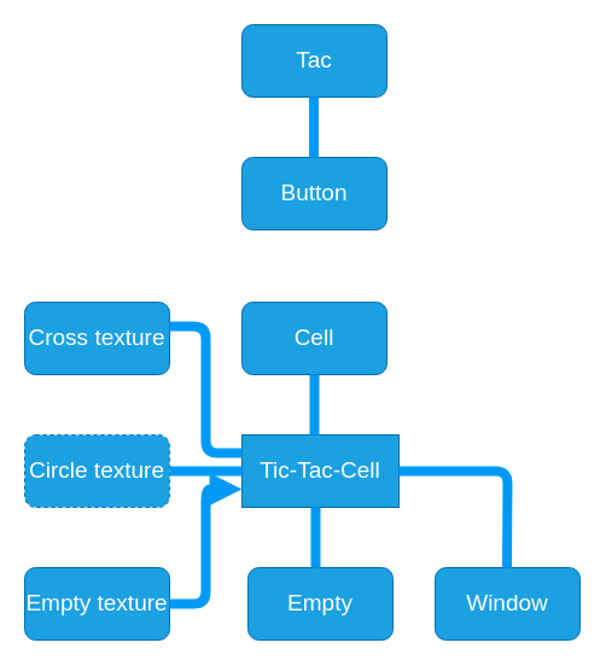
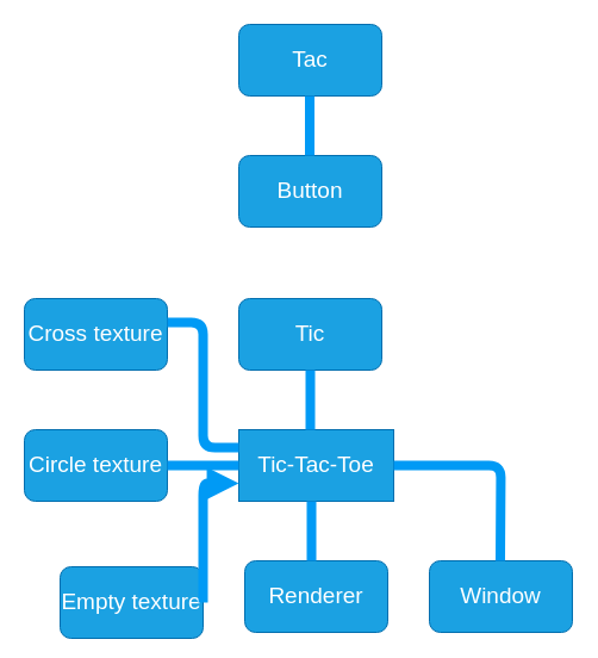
- <mxCell id="7" value="&lt;font style=&quot;font-size: 19px&quot;&gt;Cell&lt;/font&gt;" style="rounded=1;whiteSpace=wrap;html=1;fillColor=#1ba1e2;strokeColor=#006EAF;fontColor=#ffffff;" vertex="1" parent="1"><mxGeometry x="200" y="250" width="120" height="60" as="geometry" /></mxCell>
+ <mxCell id="7" value="&lt;font style=&quot;font-size: 19px&quot;&gt;Tic&lt;/font&gt;" style="rounded=1;whiteSpace=wrap;html=1;fillColor=#1ba1e2;strokeColor=#006EAF;fontColor=#ffffff;" vertex="1" parent="1"><mxGeometry x="200" y="250" width="120" height="60" as="geometry" /></mxCell>
- <mxCell id="13" value="&lt;font style=&quot;font-size: 19px&quot;&gt;Circle texture&lt;/font&gt;" style="rounded=1;whiteSpace=wrap;html=1;fillColor=#1ba1e2;strokeColor=#006EAF;fontColor=#ffffff;dashed=1;" vertex="1" parent="1"><mxGeometry x="20" y="360" width="120" height="60" as="geometry" /></mxCell>
+ <mxCell id="13" value="&lt;font style=&quot;font-size: 19px&quot;&gt;Circle texture&lt;/font&gt;" style="rounded=1;whiteSpace=wrap;html=1;fillColor=#1ba1e2;strokeColor=#006EAF;fontColor=#ffffff;" vertex="1" parent="1"><mxGeometry x="20" y="360" width="120" height="60" as="geometry" /></mxCell>
- <mxCell id="2" value="&lt;font style=&quot;font-size: 19px&quot;&gt;Tic-Tac-Cell&lt;/font&gt;" style="rounded=0;whiteSpace=wrap;html=1;fillColor=#1ba1e2;strokeColor=#006EAF;fontColor=#ffffff;" vertex="1" parent="1"><mxGeometry x="200" y="360" width="130" height="60" as="geometry" /></mxCell>
+ <mxCell id="2" value="&lt;font style=&quot;font-size: 19px&quot;&gt;Tic-Tac-Toe&lt;/font&gt;" style="rounded=0;whiteSpace=wrap;html=1;fillColor=#1ba1e2;strokeColor=#006EAF;fontColor=#ffffff;" vertex="1" parent="1"><mxGeometry x="200" y="360" width="130" height="60" as="geometry" /></mxCell>
- <mxCell id="14" value="&lt;font style=&quot;font-size: 19px&quot;&gt;Empty texture&lt;/font&gt;" style="rounded=1;whiteSpace=wrap;html=1;fillColor=#1ba1e2;strokeColor=#006EAF;fontColor=#ffffff;" vertex="1" parent="1"><mxGeometry x="20" y="470" width="120" height="60" as="geometry" /></mxCell>
+ <mxCell id="14" value="&lt;font style=&quot;font-size: 19px&quot;&gt;Empty texture&lt;/font&gt;" style="rounded=1;whiteSpace=wrap;html=1;fillColor=#1ba1e2;strokeColor=#006EAF;fontColor=#ffffff;" vertex="1" parent="1"><mxGeometry x="50" y="475" width="120" height="60" as="geometry" /></mxCell>
- <mxCell id="3" value="&lt;font style=&quot;font-size: 19px&quot;&gt;Empty&lt;/font&gt;" style="rounded=1;whiteSpace=wrap;html=1;fillColor=#1ba1e2;strokeColor=#006EAF;fontColor=#ffffff;" vertex="1" parent="1"><mxGeometry x="205" y="470" width="120" height="60" as="geometry" /></mxCell>
+ <mxCell id="3" value="&lt;font style=&quot;font-size: 19px&quot;&gt;Renderer&lt;/font&gt;" style="rounded=1;whiteSpace=wrap;html=1;fillColor=#1ba1e2;strokeColor=#006EAF;fontColor=#ffffff;" vertex="1" parent="1"><mxGeometry x="205" y="470" width="120" height="60" as="geometry" /></mxCell>
